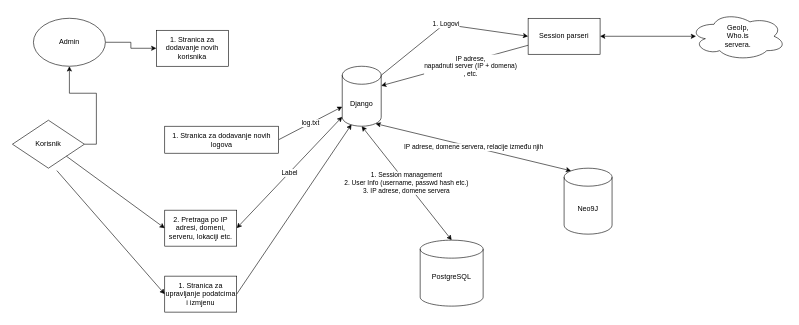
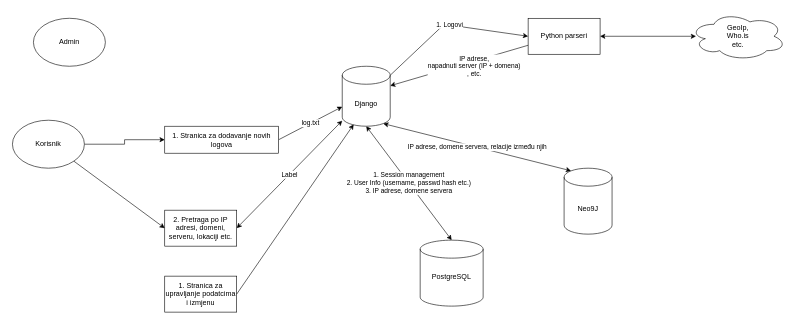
- <mxCell id="13" value="&lt;div&gt;Session parseri&lt;/div&gt;" style="rounded=0;whiteSpace=wrap;html=1;" vertex="1" parent="1"><mxGeometry x="880" y="30" width="120" height="60" as="geometry" /></mxCell>
+ <mxCell id="13" value="&lt;div&gt;Python parseri&lt;/div&gt;" style="rounded=0;whiteSpace=wrap;html=1;" vertex="1" parent="1"><mxGeometry x="880" y="30" width="120" height="60" as="geometry" /></mxCell>
- <mxCell id="17" value="&lt;div&gt;GeoIp,&lt;/div&gt;&lt;div&gt; Who.is&lt;/div&gt;&lt;div&gt; servera.&lt;/div&gt;" style="ellipse;shape=cloud;whiteSpace=wrap;html=1;" vertex="1" parent="1"><mxGeometry x="1150" y="20" width="160" height="80" as="geometry" /></mxCell>
+ <mxCell id="17" value="&lt;div&gt;GeoIp,&lt;/div&gt;&lt;div&gt; Who.is&lt;/div&gt;&lt;div&gt; etc.&lt;/div&gt;" style="ellipse;shape=cloud;whiteSpace=wrap;html=1;" vertex="1" parent="1"><mxGeometry x="1150" y="20" width="160" height="80" as="geometry" /></mxCell>
- <mxCell id="2" style="edgeStyle=orthogonalEdgeStyle;rounded=0;orthogonalLoop=1;jettySize=auto;html=1;exitX=1;exitY=0.5;exitDx=0;exitDy=0;entryX=0;entryY=0.5;entryDx=0;entryDy=0;" edge="1" parent="1" source="3" target="6"><mxGeometry relative="1" as="geometry" /></mxCell>
- <mxCell id="6" value="1. Stranica za dodavanje novih korisnika" style="rounded=0;whiteSpace=wrap;html=1;" vertex="1" parent="1"><mxGeometry x="260" y="50" width="120" height="60" as="geometry" /></mxCell>
- <mxCell id="12" value="Django" style="shape=cylinder3;whiteSpace=wrap;html=1;boundedLbl=1;backgroundOutline=1;size=15;" vertex="1" parent="1"><mxGeometry x="570" y="110" width="65" height="100" as="geometry" /></mxCell>
+ <mxCell id="12" value="Django" style="shape=cylinder3;whiteSpace=wrap;html=1;boundedLbl=1;backgroundOutline=1;size=15;" vertex="1" parent="1"><mxGeometry x="570" y="110" width="80" height="100" as="geometry" /></mxCell>
- <mxCell id="4" style="edgeStyle=orthogonalEdgeStyle;rounded=0;orthogonalLoop=1;jettySize=auto;html=1;exitX=1;exitY=0.5;exitDx=0;exitDy=0;" edge="1" parent="1" source="5" target="3"><mxGeometry relative="1" as="geometry" /></mxCell>
+ <mxCell id="4" style="edgeStyle=orthogonalEdgeStyle;rounded=0;orthogonalLoop=1;jettySize=auto;html=1;exitX=1;exitY=0.5;exitDx=0;exitDy=0;entryX=0;entryY=0.5;entryDx=0;entryDy=0;" edge="1" parent="1" source="5" target="8"><mxGeometry relative="1" as="geometry" /></mxCell>
- <mxCell id="5" value="Korisnik" style="rhombus;whiteSpace=wrap;html=1;" vertex="1" parent="1"><mxGeometry x="20" y="200" width="120" height="80" as="geometry" /></mxCell>
+ <mxCell id="5" value="Korisnik" style="ellipse;whiteSpace=wrap;html=1;" vertex="1" parent="1"><mxGeometry x="20" y="200" width="120" height="80" as="geometry" /></mxCell>
- <mxCell id="24" value="" style="endArrow=classic;html=1;strokeColor=#000000;exitX=0.617;exitY=1.05;exitDx=0;exitDy=0;exitPerimeter=0;entryX=0;entryY=0.5;entryDx=0;entryDy=0;" edge="1" parent="1" source="5" target="23"><mxGeometry width="50" height="50" relative="1" as="geometry"><mxPoint x="670" y="350" as="sourcePoint" /><mxPoint x="720" y="300" as="targetPoint" /></mxGeometry></mxCell>
